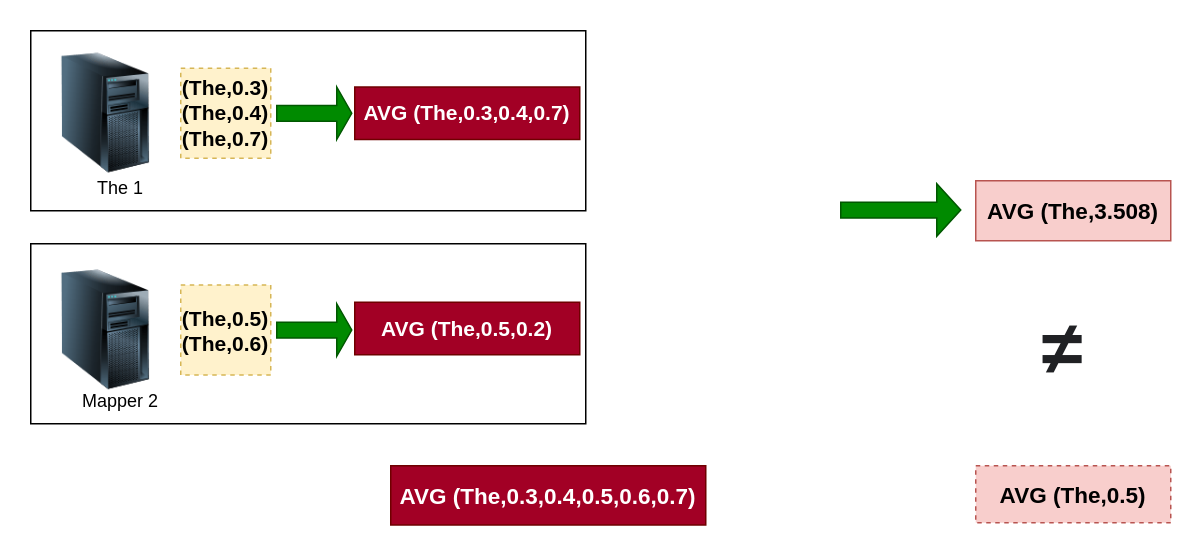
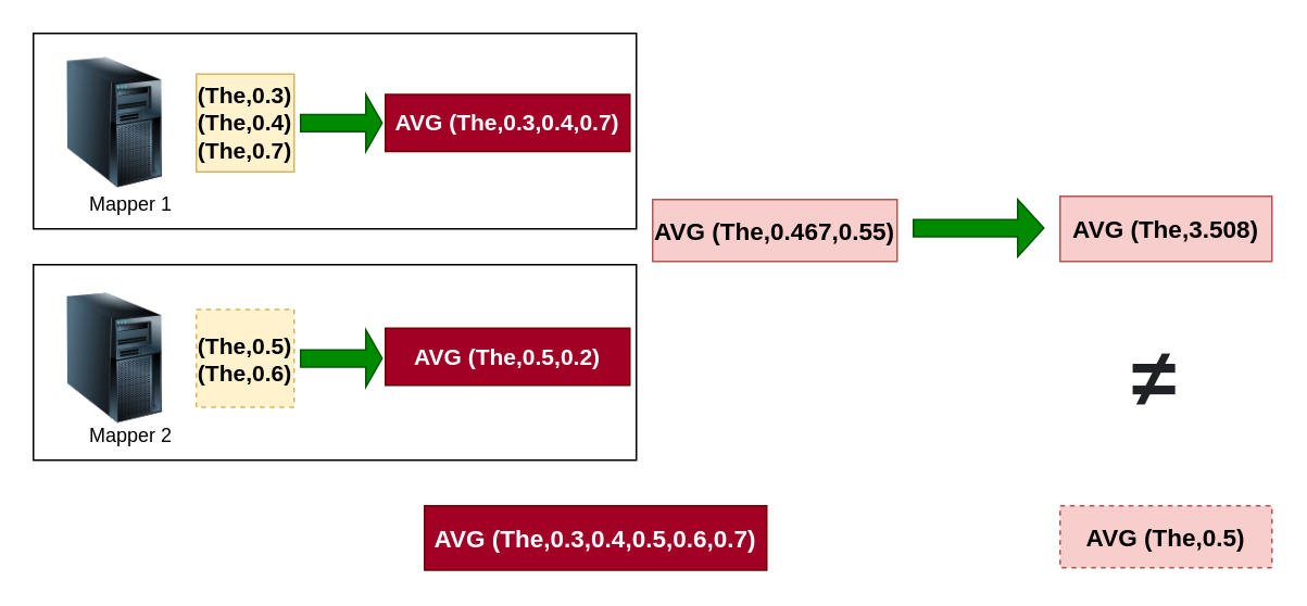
- <mxCell id="6" value="&lt;b style=&quot;font-size: 14px&quot;&gt;(The,0.3)&lt;br&gt;(The,&lt;/b&gt;&lt;b style=&quot;font-size: 14px&quot;&gt;0.4&lt;/b&gt;&lt;b style=&quot;font-size: 14px&quot;&gt;)&lt;br&gt;(The,&lt;/b&gt;&lt;b style=&quot;font-size: 14px&quot;&gt;0.7&lt;/b&gt;&lt;b style=&quot;font-size: 14px&quot;&gt;)&lt;/b&gt;" style="rounded=0;whiteSpace=wrap;html=1;fillColor=#fff2cc;strokeColor=#d6b656;dashed=1;" vertex="1" parent="1"><mxGeometry x="120" y="45" width="60" height="60" as="geometry" /></mxCell>
+ <mxCell id="6" value="&lt;b style=&quot;font-size: 14px&quot;&gt;(The,0.3)&lt;br&gt;(The,&lt;/b&gt;&lt;b style=&quot;font-size: 14px&quot;&gt;0.4&lt;/b&gt;&lt;b style=&quot;font-size: 14px&quot;&gt;)&lt;br&gt;(The,&lt;/b&gt;&lt;b style=&quot;font-size: 14px&quot;&gt;0.7&lt;/b&gt;&lt;b style=&quot;font-size: 14px&quot;&gt;)&lt;/b&gt;" style="rounded=0;whiteSpace=wrap;html=1;fillColor=#fff2cc;strokeColor=#d6b656;" vertex="1" parent="1"><mxGeometry x="120" y="45" width="60" height="60" as="geometry" /></mxCell>
- <mxCell id="13" value="The 1" style="text;html=1;strokeColor=none;fillColor=none;align=center;verticalAlign=middle;whiteSpace=wrap;rounded=0;" vertex="1" parent="1"><mxGeometry x="50" y="115" width="60" height="20" as="geometry" /></mxCell>
+ <mxCell id="13" value="Mapper 1" style="text;html=1;strokeColor=none;fillColor=none;align=center;verticalAlign=middle;whiteSpace=wrap;rounded=0;" vertex="1" parent="1"><mxGeometry x="50" y="115" width="60" height="20" as="geometry" /></mxCell>
+ <mxCell id="10" value="&lt;b&gt;&lt;font style=&quot;font-size: 15px&quot;&gt;AVG (The,0.467,0.55)&lt;/font&gt;&lt;/b&gt;" style="rounded=0;whiteSpace=wrap;html=1;fillColor=#f8cecc;strokeColor=#b85450;" vertex="1" parent="1"><mxGeometry x="400" y="122" width="150" height="38" as="geometry" /></mxCell>
